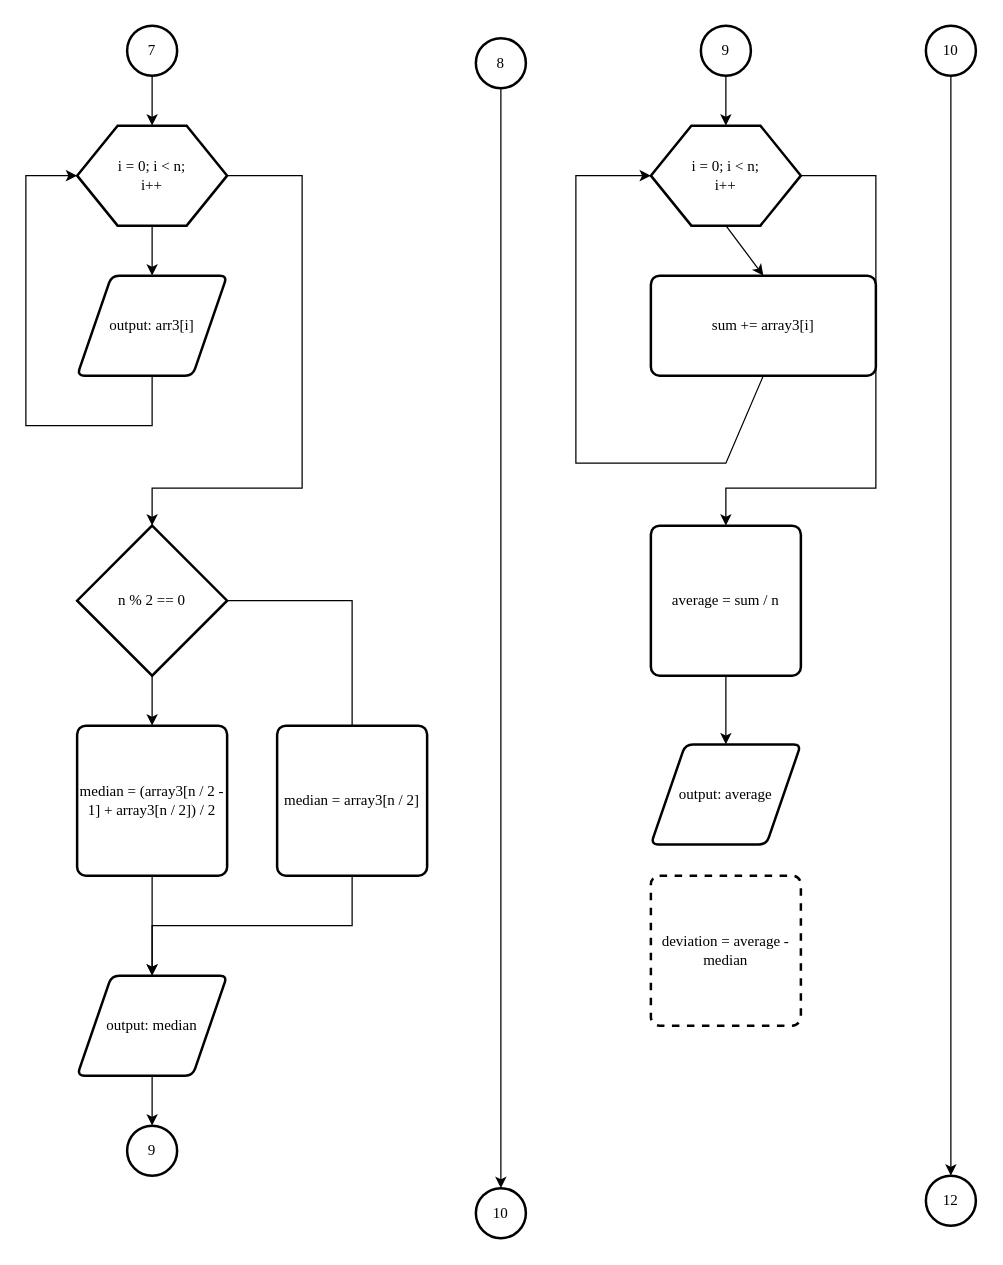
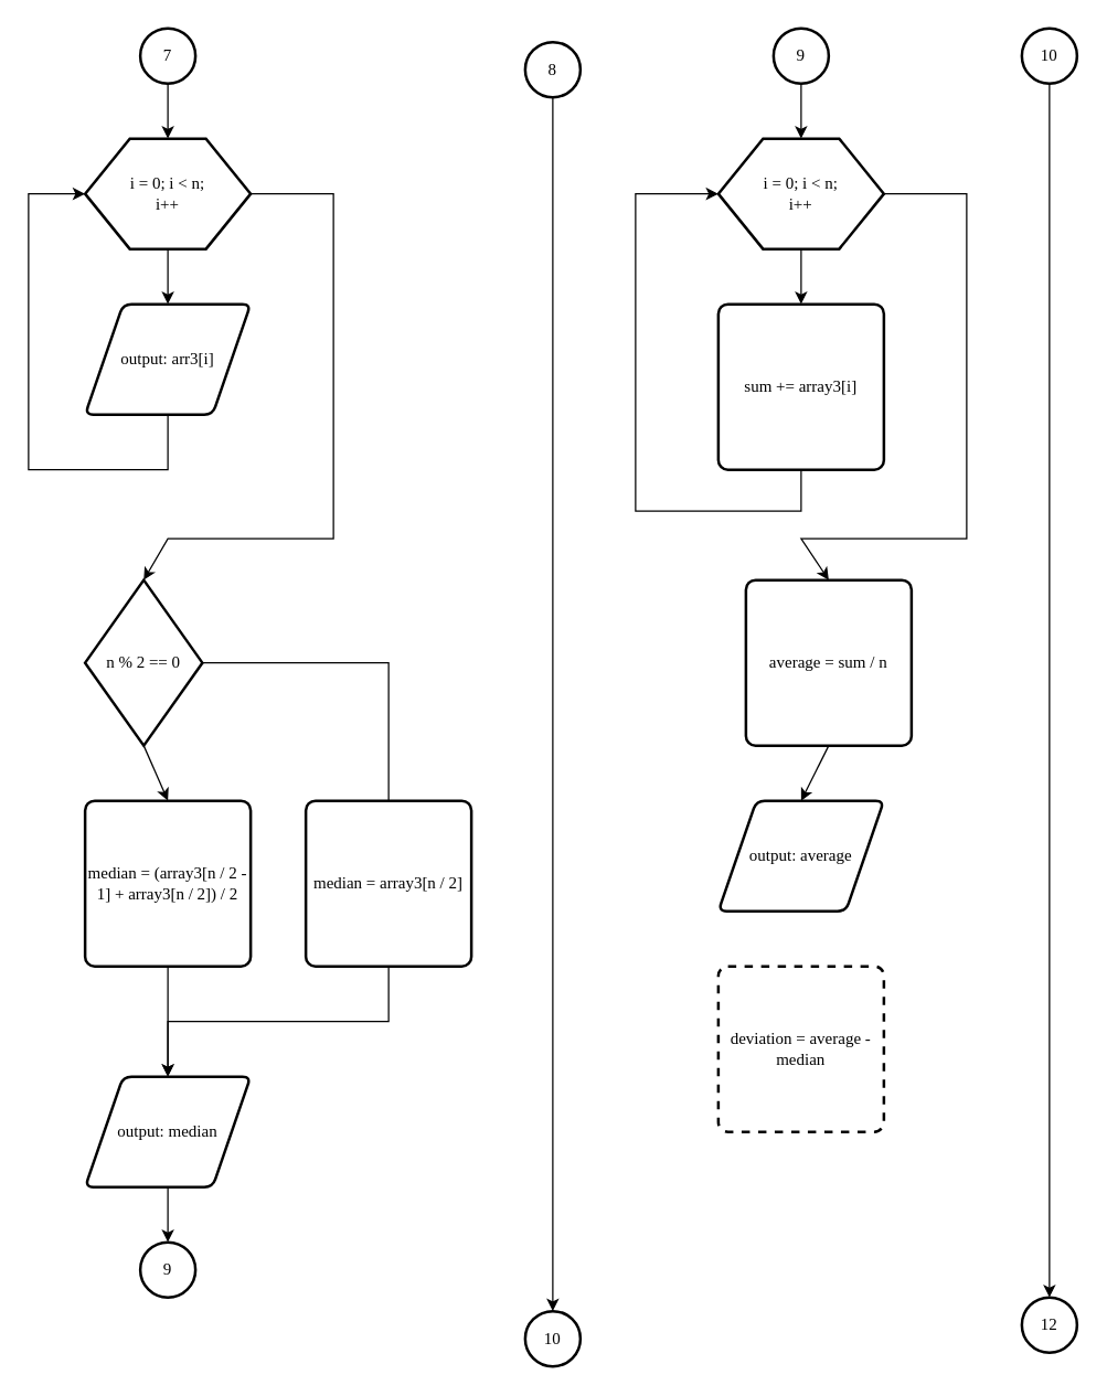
- <mxCell id="19" value="sum += array3[i]" style="rounded=1;whiteSpace=wrap;html=1;absoluteArcSize=1;arcSize=14;strokeWidth=2;fontFamily=Times New Roman;fontSize=12;" parent="1" vertex="1"><mxGeometry x="520" y="220" width="180" height="80" as="geometry" /></mxCell>
+ <mxCell id="19" value="sum += array3[i]" style="rounded=1;whiteSpace=wrap;html=1;absoluteArcSize=1;arcSize=14;strokeWidth=2;fontFamily=Times New Roman;fontSize=12;" parent="1" vertex="1"><mxGeometry x="520" y="220" width="120" height="120" as="geometry" /></mxCell>
- <mxCell id="8" value="n % 2 == 0" style="strokeWidth=2;html=1;shape=mxgraph.flowchart.decision;whiteSpace=wrap;fontFamily=Times New Roman;fontSize=12;" parent="1" vertex="1"><mxGeometry x="61" y="420" width="120" height="120" as="geometry" /></mxCell>
+ <mxCell id="8" value="n % 2 == 0" style="strokeWidth=2;html=1;shape=mxgraph.flowchart.decision;whiteSpace=wrap;fontFamily=Times New Roman;fontSize=12;" parent="1" vertex="1"><mxGeometry x="61" y="420" width="85" height="120" as="geometry" /></mxCell>
- <mxCell id="25" value="average = sum / n" style="rounded=1;whiteSpace=wrap;html=1;absoluteArcSize=1;arcSize=14;strokeWidth=2;fontFamily=Times New Roman;fontSize=12;" parent="1" vertex="1"><mxGeometry x="520" y="420" width="120" height="120" as="geometry" /></mxCell>
+ <mxCell id="25" value="average = sum / n" style="rounded=1;whiteSpace=wrap;html=1;absoluteArcSize=1;arcSize=14;strokeWidth=2;fontFamily=Times New Roman;fontSize=12;" parent="1" vertex="1"><mxGeometry x="540" y="420" width="120" height="120" as="geometry" /></mxCell>
- <mxCell id="26" value="output: average" style="shape=parallelogram;html=1;strokeWidth=2;perimeter=parallelogramPerimeter;whiteSpace=wrap;rounded=1;arcSize=12;size=0.23;fontFamily=Times New Roman;fontSize=12;" parent="1" vertex="1"><mxGeometry x="520" y="595" width="120" height="80" as="geometry" /></mxCell>
+ <mxCell id="26" value="output: average" style="shape=parallelogram;html=1;strokeWidth=2;perimeter=parallelogramPerimeter;whiteSpace=wrap;rounded=1;arcSize=12;size=0.23;fontFamily=Times New Roman;fontSize=12;" parent="1" vertex="1"><mxGeometry x="520" y="580" width="120" height="80" as="geometry" /></mxCell>
